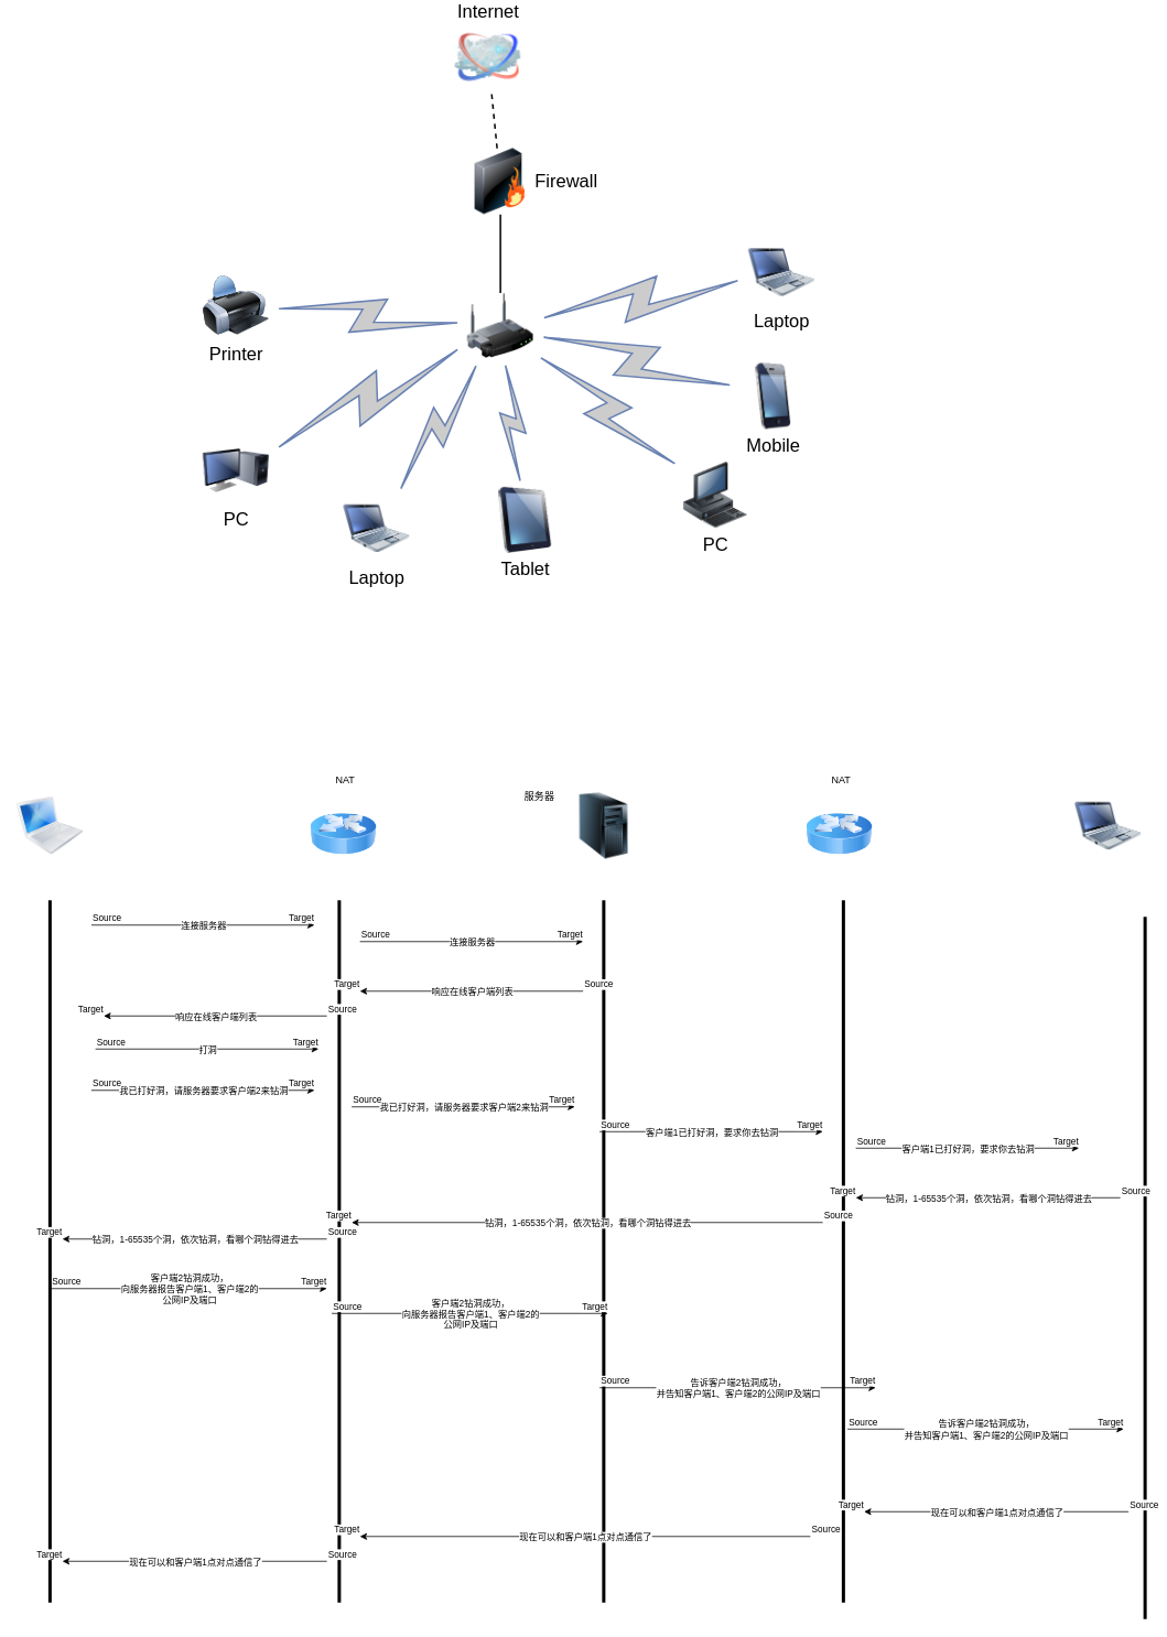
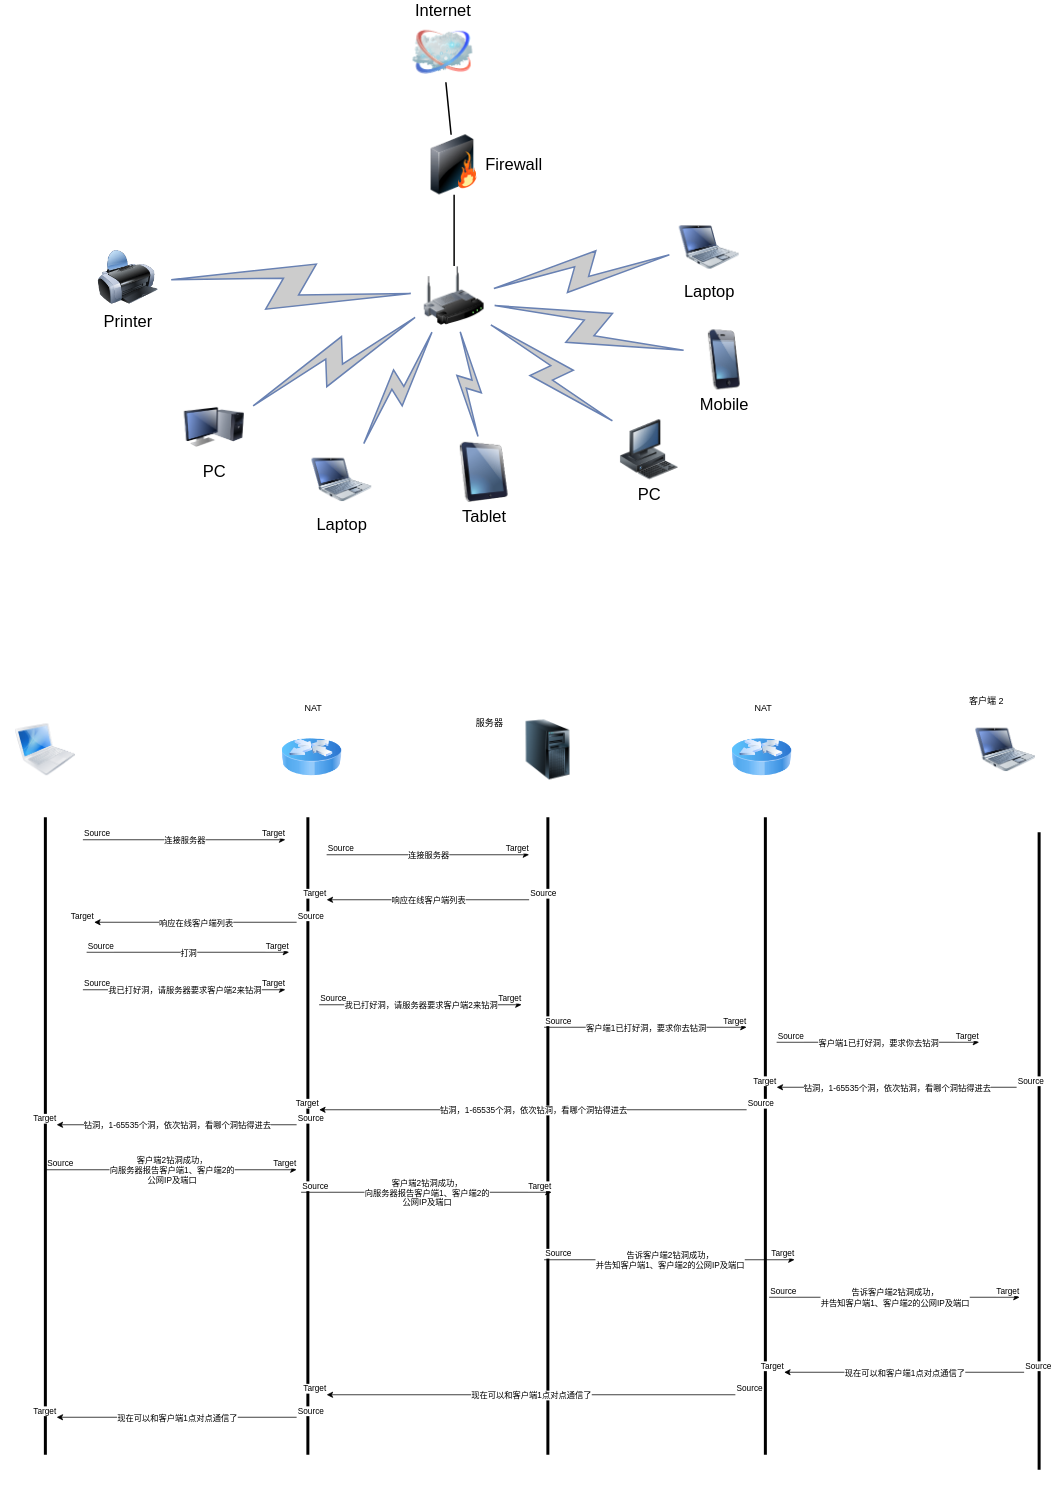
- <mxCell id="5" style="edgeStyle=none;rounded=0;html=1;labelBackgroundColor=none;endArrow=none;strokeWidth=2;fontFamily=Verdana;fontSize=22;dashed=1;" parent="1" source="6" target="4" edge="1"><mxGeometry relative="1" as="geometry" /></mxCell>
+ <mxCell id="5" style="edgeStyle=none;rounded=0;html=1;labelBackgroundColor=none;endArrow=none;strokeWidth=2;fontFamily=Verdana;fontSize=22" parent="1" source="6" target="4" edge="1"><mxGeometry relative="1" as="geometry" /></mxCell>
- <mxCell id="9" value="Printer" style="image;html=1;labelBackgroundColor=#ffffff;image=img/lib/clip_art/computers/Printer_128x128.png;rounded=1;shadow=0;comic=0;strokeWidth=2;fontSize=22" parent="1" vertex="1"><mxGeometry x="245" y="320" width="80" height="80" as="geometry" /></mxCell>
+ <mxCell id="9" value="Printer" style="image;html=1;labelBackgroundColor=#ffffff;image=img/lib/clip_art/computers/Printer_128x128.png;rounded=1;shadow=0;comic=0;strokeWidth=2;fontSize=22" parent="1" vertex="1"><mxGeometry x="130" y="320" width="80" height="80" as="geometry" /></mxCell>
- <mxCell id="11" value="Mobile" style="image;html=1;labelBackgroundColor=#ffffff;image=img/lib/clip_art/telecommunication/iPhone_128x128.png;rounded=1;shadow=0;comic=0;strokeWidth=2;fontSize=22" parent="1" vertex="1"><mxGeometry x="895" y="430" width="80" height="80" as="geometry" /></mxCell>
+ <mxCell id="11" value="Mobile" style="image;html=1;labelBackgroundColor=#ffffff;image=img/lib/clip_art/telecommunication/iPhone_128x128.png;rounded=1;shadow=0;comic=0;strokeWidth=2;fontSize=22" parent="1" vertex="1"><mxGeometry x="925" y="430" width="80" height="80" as="geometry" /></mxCell>
- <mxCell id="7" value="Tablet" style="image;html=1;labelBackgroundColor=#ffffff;image=img/lib/clip_art/computers/iPad_128x128.png;rounded=1;shadow=0;comic=0;strokeWidth=2;fontSize=22" parent="1" vertex="1"><mxGeometry x="595" y="580" width="80" height="80" as="geometry" /></mxCell>
+ <mxCell id="7" value="Tablet" style="image;html=1;labelBackgroundColor=#ffffff;image=img/lib/clip_art/computers/iPad_128x128.png;rounded=1;shadow=0;comic=0;strokeWidth=2;fontSize=22" parent="1" vertex="1"><mxGeometry x="605" y="580" width="80" height="80" as="geometry" /></mxCell>
+ <mxCell id="28" value="客户端 2" style="text;html=1;strokeColor=none;fillColor=none;align=center;verticalAlign=middle;whiteSpace=wrap;rounded=0;" vertex="1" parent="1"><mxGeometry x="1285" y="910" width="60" height="30" as="geometry" /></mxCell>
